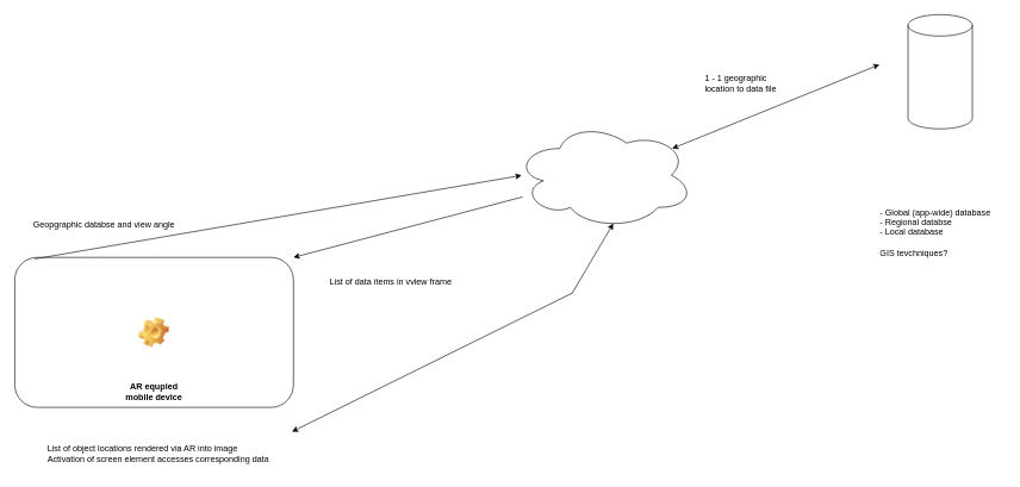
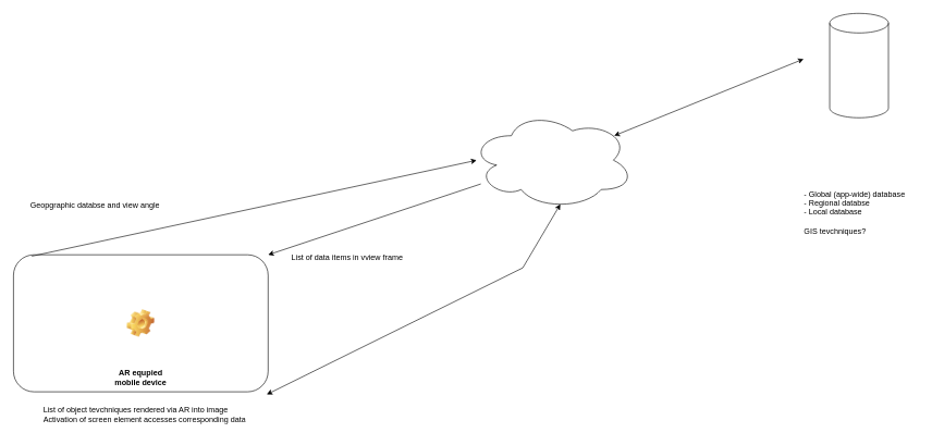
- <mxCell id="12" value="&lt;div&gt;1 - 1 geographic location to data file&lt;/div&gt;&lt;div&gt;&lt;br&gt;&lt;/div&gt;" style="text;strokeColor=none;fillColor=none;align=left;verticalAlign=middle;spacingLeft=4;spacingRight=4;overflow=hidden;points=[[0,0.5],[1,0.5]];portConstraint=eastwest;rotatable=0;whiteSpace=wrap;html=1;" vertex="1" parent="1"><mxGeometry x="980" y="100" width="140" height="40" as="geometry" /></mxCell>
- <mxCell id="9" value="List of data items in vview frame" style="text;strokeColor=none;fillColor=none;align=left;verticalAlign=middle;spacingLeft=4;spacingRight=4;overflow=hidden;points=[[0,0.5],[1,0.5]];portConstraint=eastwest;rotatable=0;whiteSpace=wrap;html=1;" vertex="1" parent="1"><mxGeometry x="455" y="380" width="230" height="30" as="geometry" /></mxCell>
+ <mxCell id="9" value="List of data items in vview frame" style="text;strokeColor=none;fillColor=none;align=left;verticalAlign=middle;spacingLeft=4;spacingRight=4;overflow=hidden;points=[[0,0.5],[1,0.5]];portConstraint=eastwest;rotatable=0;whiteSpace=wrap;html=1;" vertex="1" parent="1"><mxGeometry x="440" y="380" width="230" height="30" as="geometry" /></mxCell>
- <mxCell id="2" value="AR equpied &lt;br&gt;&lt;div&gt;mobile device&lt;/div&gt;" style="label;whiteSpace=wrap;html=1;align=center;verticalAlign=bottom;spacingLeft=0;spacingBottom=4;imageAlign=center;imageVerticalAlign=middle;image=img/clipart/Gear_128x128.png;imageAspect=1;" vertex="1" parent="1"><mxGeometry x="20" y="360" width="390" height="210" as="geometry" /></mxCell>
+ <mxCell id="2" value="AR equpied &lt;br&gt;&lt;div&gt;mobile device&lt;/div&gt;" style="label;whiteSpace=wrap;html=1;align=center;verticalAlign=bottom;spacingLeft=0;spacingBottom=4;imageAlign=center;imageVerticalAlign=middle;image=img/clipart/Gear_128x128.png;imageAspect=1;" vertex="1" parent="1"><mxGeometry x="20" y="390" width="390" height="210" as="geometry" /></mxCell>
- <mxCell id="10" value="&lt;div&gt;List of object locations rendered via AR into image&lt;/div&gt;&lt;div&gt;Activation of screen element accesses corresponding data&lt;/div&gt;" style="text;strokeColor=none;fillColor=none;align=left;verticalAlign=middle;spacingLeft=4;spacingRight=4;overflow=hidden;points=[[0,0.5],[1,0.5]];portConstraint=eastwest;rotatable=0;whiteSpace=wrap;html=1;" vertex="1" parent="1"><mxGeometry x="60" y="610" width="350" height="50" as="geometry" /></mxCell>
+ <mxCell id="10" value="&lt;div&gt;List of object tevchniques rendered via AR into image&lt;/div&gt;&lt;div&gt;Activation of screen element accesses corresponding data&lt;/div&gt;" style="text;strokeColor=none;fillColor=none;align=left;verticalAlign=middle;spacingLeft=4;spacingRight=4;overflow=hidden;points=[[0,0.5],[1,0.5]];portConstraint=eastwest;rotatable=0;whiteSpace=wrap;html=1;" vertex="1" parent="1"><mxGeometry x="60" y="610" width="350" height="50" as="geometry" /></mxCell>
